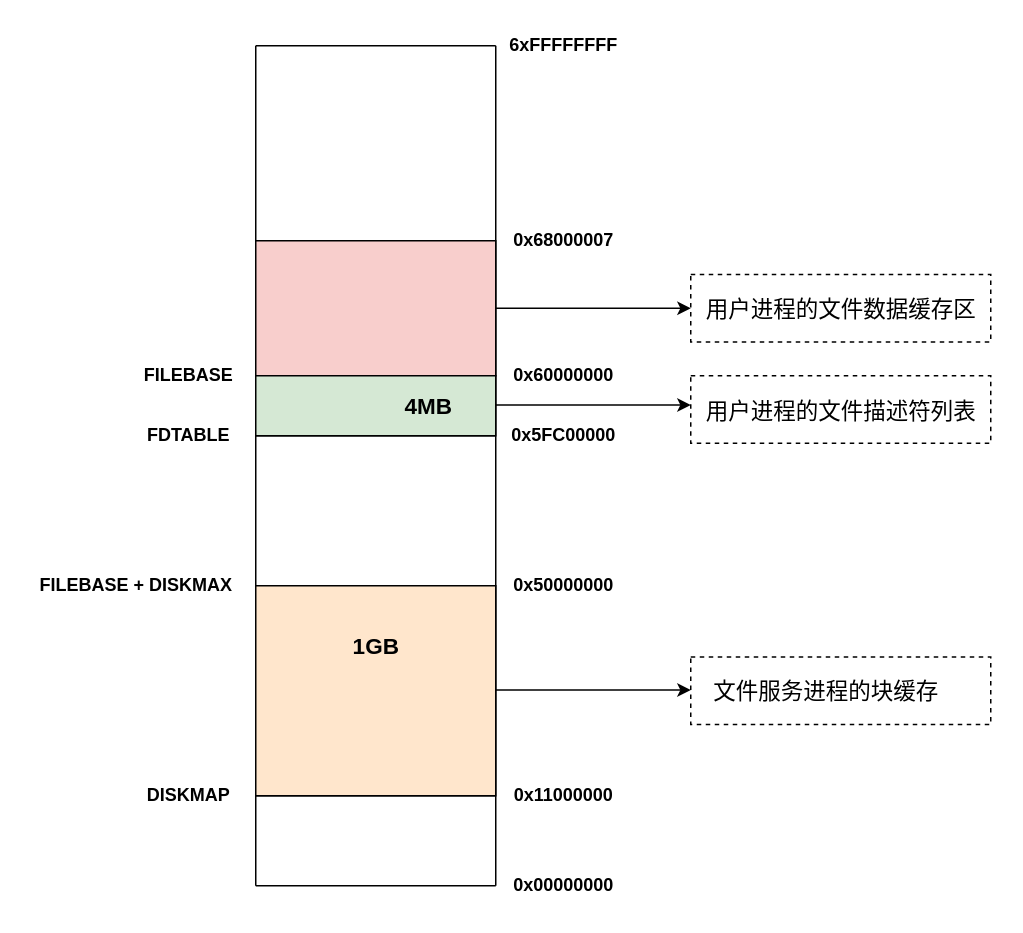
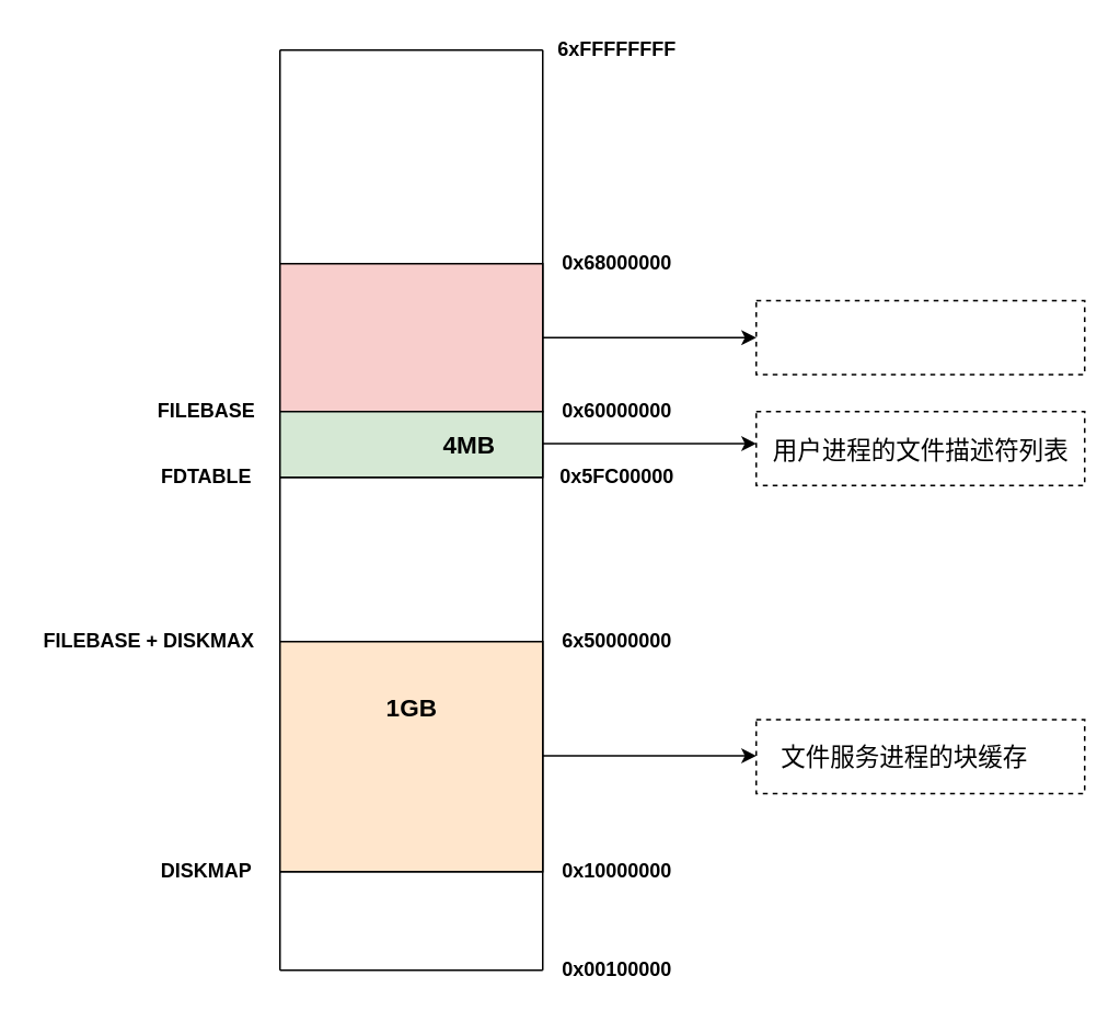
- <mxCell id="16" value="0x68000007" style="text;html=1;resizable=0;autosize=1;align=center;verticalAlign=middle;points=[];fillColor=none;strokeColor=none;rounded=0;fontStyle=1" vertex="1" parent="1"><mxGeometry x="335" y="150" width="80" height="20" as="geometry" /></mxCell>
+ <mxCell id="16" value="0x68000000" style="text;html=1;resizable=0;autosize=1;align=center;verticalAlign=middle;points=[];fillColor=none;strokeColor=none;rounded=0;fontStyle=1" vertex="1" parent="1"><mxGeometry x="335" y="150" width="80" height="20" as="geometry" /></mxCell>
- <mxCell id="31" value="用户进程的文件数据缓存区" style="text;html=1;resizable=0;autosize=1;align=center;verticalAlign=middle;points=[];fillColor=none;strokeColor=none;rounded=0;fontSize=15;" vertex="1" parent="1"><mxGeometry x="460" y="195" width="200" height="20" as="geometry" /></mxCell>
- <mxCell id="21" value="0x50000000" style="text;html=1;resizable=0;autosize=1;align=center;verticalAlign=middle;points=[];fillColor=none;strokeColor=none;rounded=0;fontStyle=1" vertex="1" parent="1"><mxGeometry x="335" y="380" width="80" height="20" as="geometry" /></mxCell>
+ <mxCell id="21" value="6x50000000" style="text;html=1;resizable=0;autosize=1;align=center;verticalAlign=middle;points=[];fillColor=none;strokeColor=none;rounded=0;fontStyle=1" vertex="1" parent="1"><mxGeometry x="335" y="380" width="80" height="20" as="geometry" /></mxCell>
- <mxCell id="22" value="0x11000000" style="text;html=1;resizable=0;autosize=1;align=center;verticalAlign=middle;points=[];fillColor=none;strokeColor=none;rounded=0;fontStyle=1" vertex="1" parent="1"><mxGeometry x="335" y="520" width="80" height="20" as="geometry" /></mxCell>
+ <mxCell id="22" value="0x10000000" style="text;html=1;resizable=0;autosize=1;align=center;verticalAlign=middle;points=[];fillColor=none;strokeColor=none;rounded=0;fontStyle=1" vertex="1" parent="1"><mxGeometry x="335" y="520" width="80" height="20" as="geometry" /></mxCell>
- <mxCell id="28" value="0x00000000" style="text;html=1;resizable=0;autosize=1;align=center;verticalAlign=middle;points=[];fillColor=none;strokeColor=none;rounded=0;fontStyle=1" vertex="1" parent="1"><mxGeometry x="335" y="580" width="80" height="20" as="geometry" /></mxCell>
+ <mxCell id="28" value="0x00100000" style="text;html=1;resizable=0;autosize=1;align=center;verticalAlign=middle;points=[];fillColor=none;strokeColor=none;rounded=0;fontStyle=1" vertex="1" parent="1"><mxGeometry x="335" y="580" width="80" height="20" as="geometry" /></mxCell>
